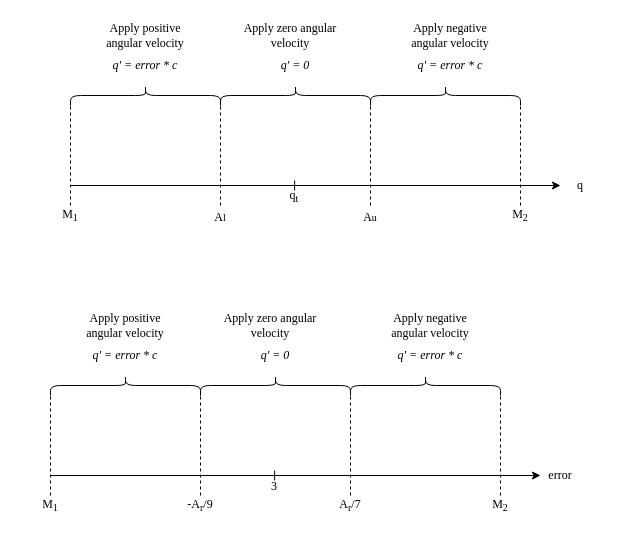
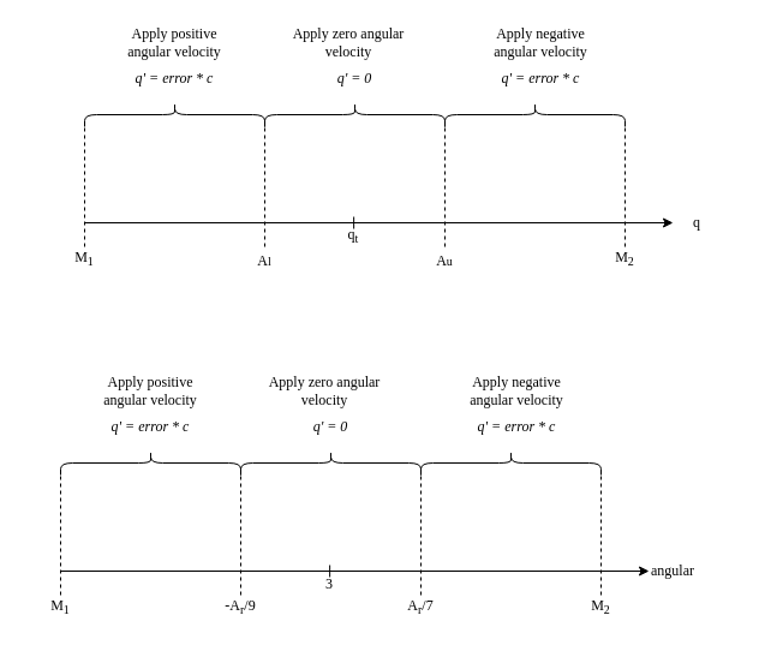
- <mxCell id="32" value="error" style="text;html=1;strokeColor=none;fillColor=none;align=center;verticalAlign=middle;whiteSpace=wrap;rounded=0;fontSize=12;fontFamily=Palatino Linotype;" vertex="1" parent="1"><mxGeometry x="530" y="460" width="60" height="30" as="geometry" /></mxCell>
+ <mxCell id="32" value="angular" style="text;html=1;strokeColor=none;fillColor=none;align=center;verticalAlign=middle;whiteSpace=wrap;rounded=0;fontSize=12;fontFamily=Palatino Linotype;" vertex="1" parent="1"><mxGeometry x="530" y="460" width="60" height="30" as="geometry" /></mxCell>
